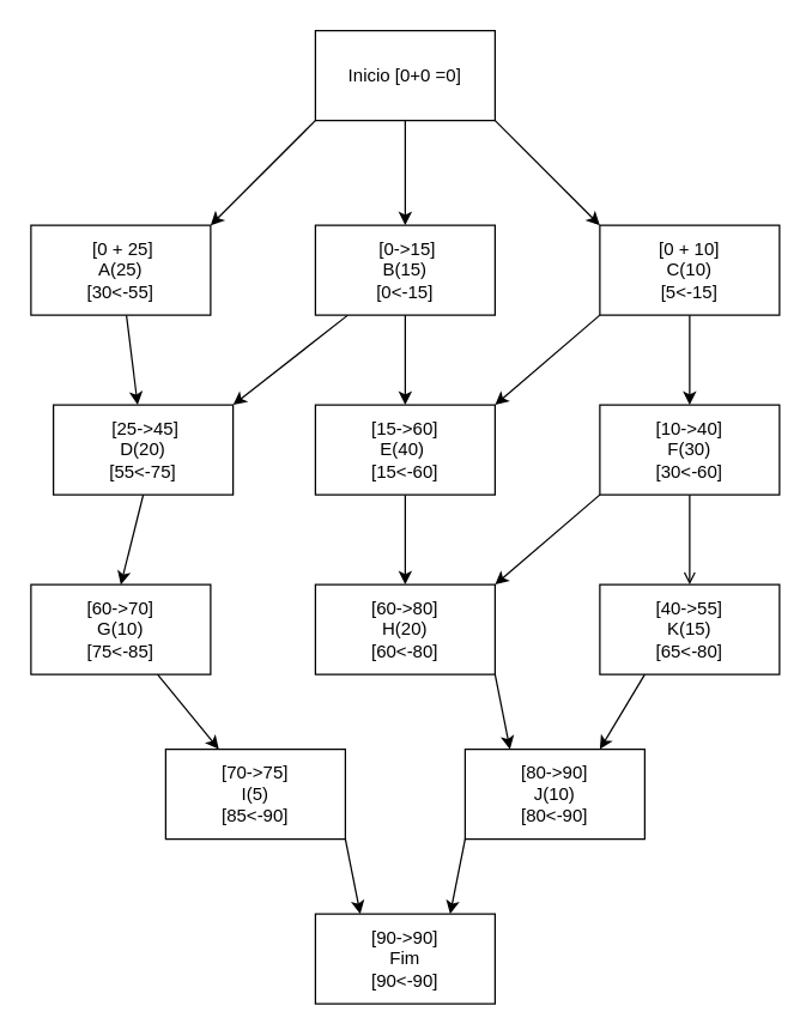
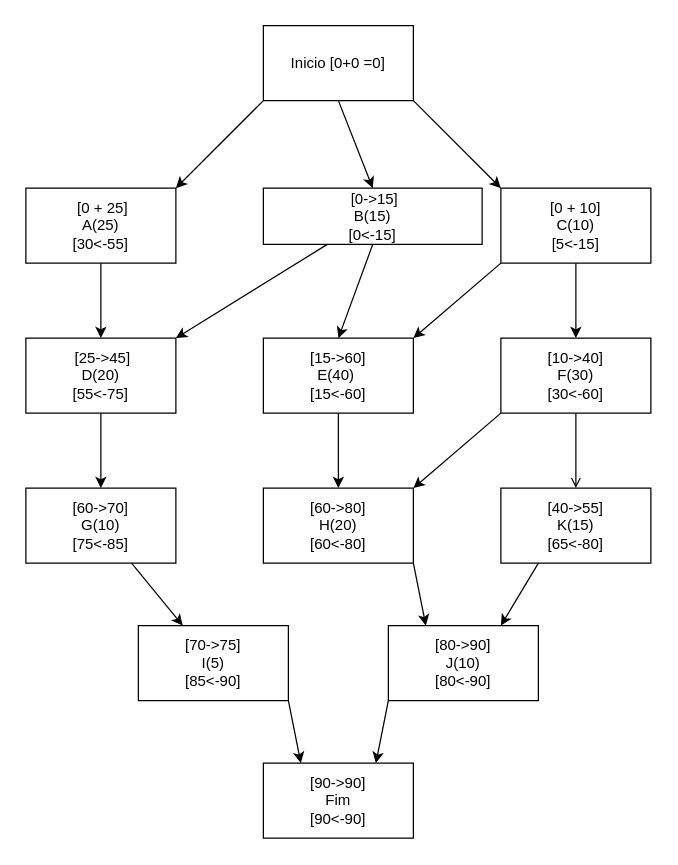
- <mxCell id="6" value="&amp;nbsp;[0-&amp;gt;15]&lt;br&gt;B(15)&lt;br&gt;[0&amp;lt;-15]" style="rounded=0;whiteSpace=wrap;html=1;" vertex="1" parent="1"><mxGeometry x="210" y="150" width="120" height="60" as="geometry" /></mxCell>
+ <mxCell id="6" value="&amp;nbsp;[0-&amp;gt;15]&lt;br&gt;B(15)&lt;br&gt;[0&amp;lt;-15]" style="rounded=0;whiteSpace=wrap;html=1;" vertex="1" parent="1"><mxGeometry x="210" y="150" width="175" height="45" as="geometry" /></mxCell>
- <mxCell id="10" value="&amp;nbsp;[25-&amp;gt;45]&lt;br&gt;D(20)&lt;br&gt;[55&amp;lt;-75]" style="rounded=0;whiteSpace=wrap;html=1;" vertex="1" parent="1"><mxGeometry x="35" y="270" width="120" height="60" as="geometry" /></mxCell>
+ <mxCell id="10" value="&amp;nbsp;[25-&amp;gt;45]&lt;br&gt;D(20)&lt;br&gt;[55&amp;lt;-75]" style="rounded=0;whiteSpace=wrap;html=1;" vertex="1" parent="1"><mxGeometry x="20" y="270" width="120" height="60" as="geometry" /></mxCell>
